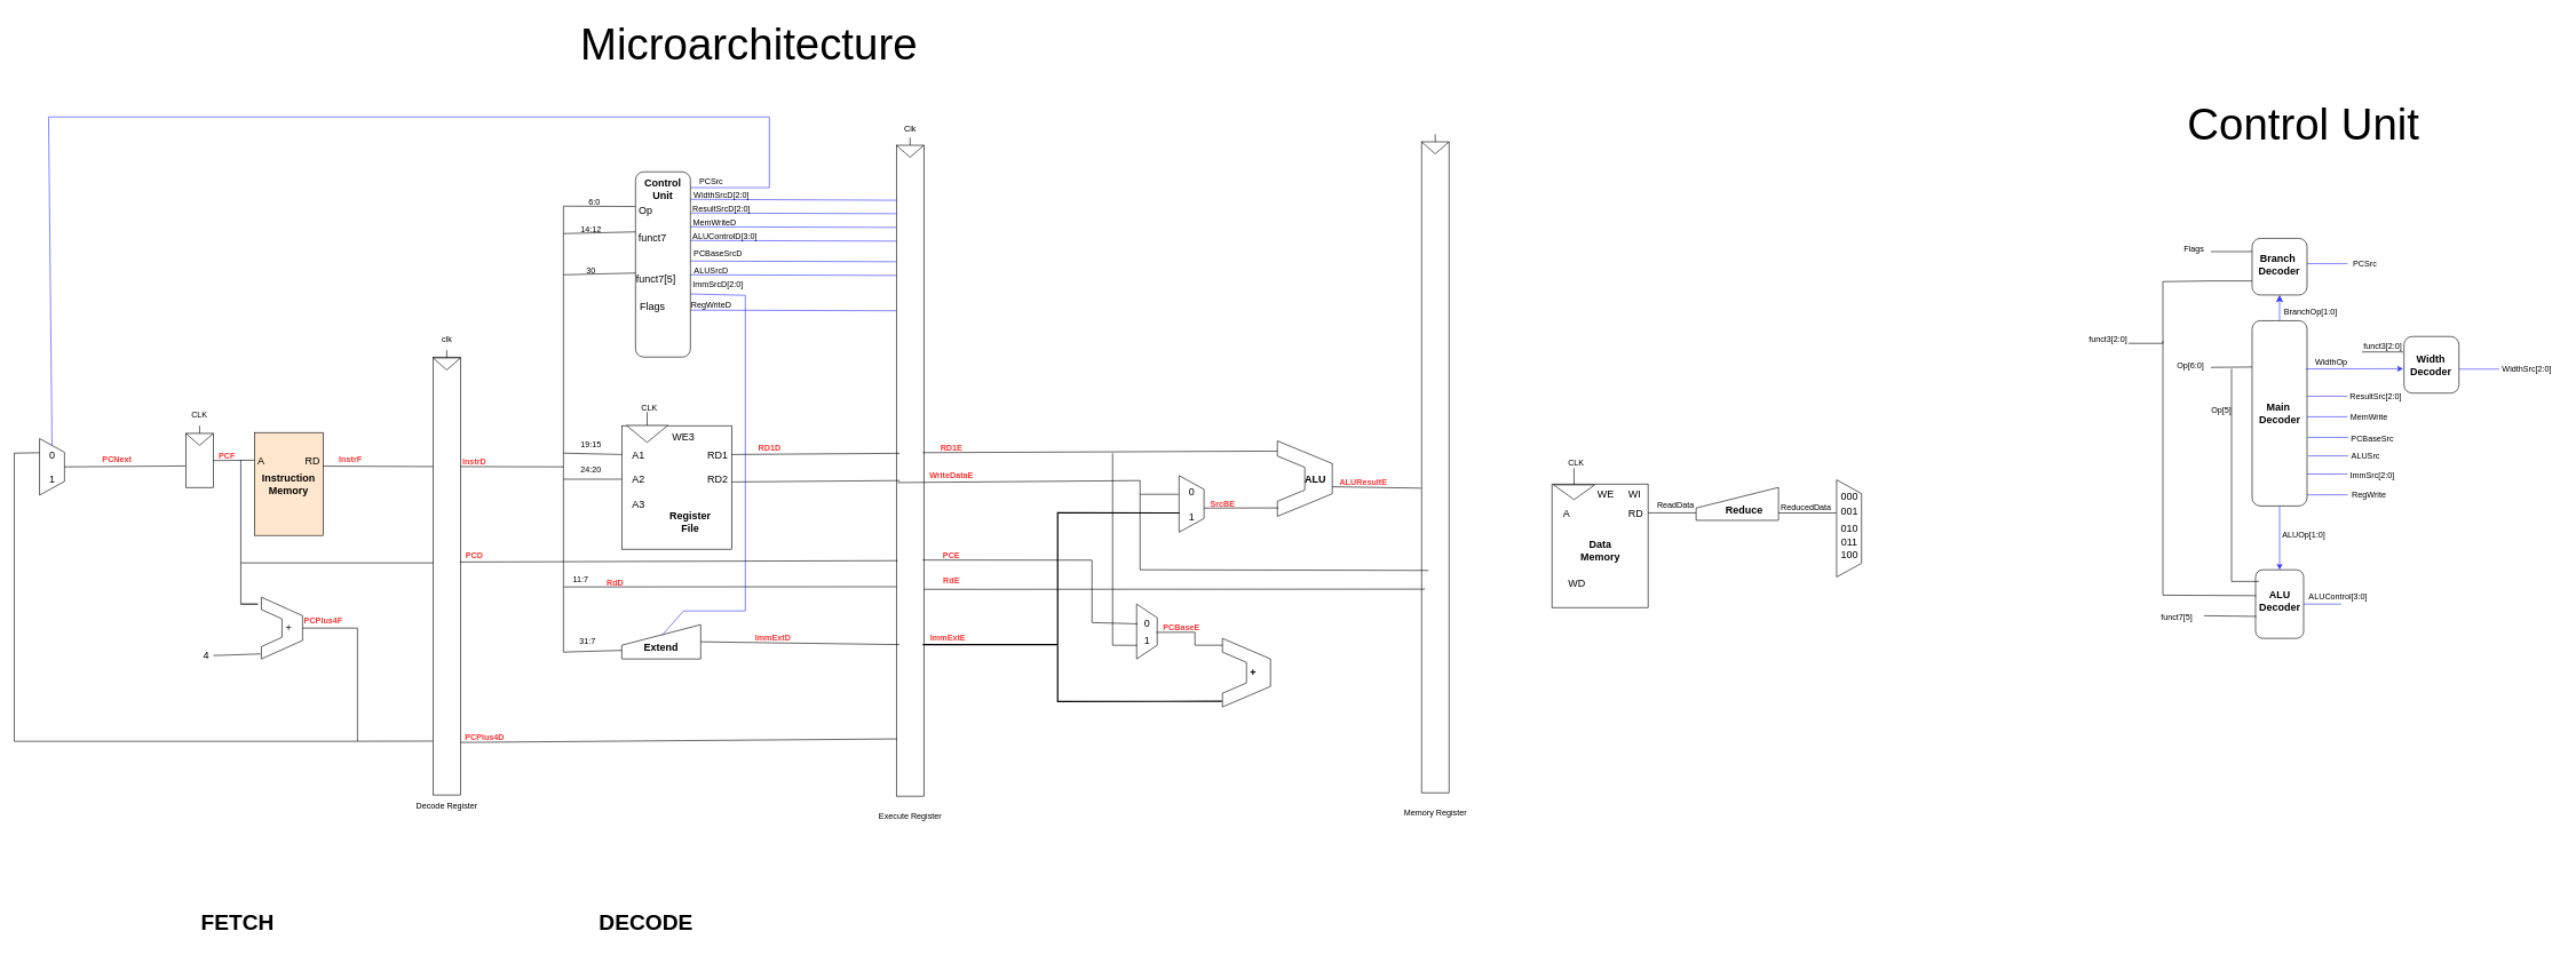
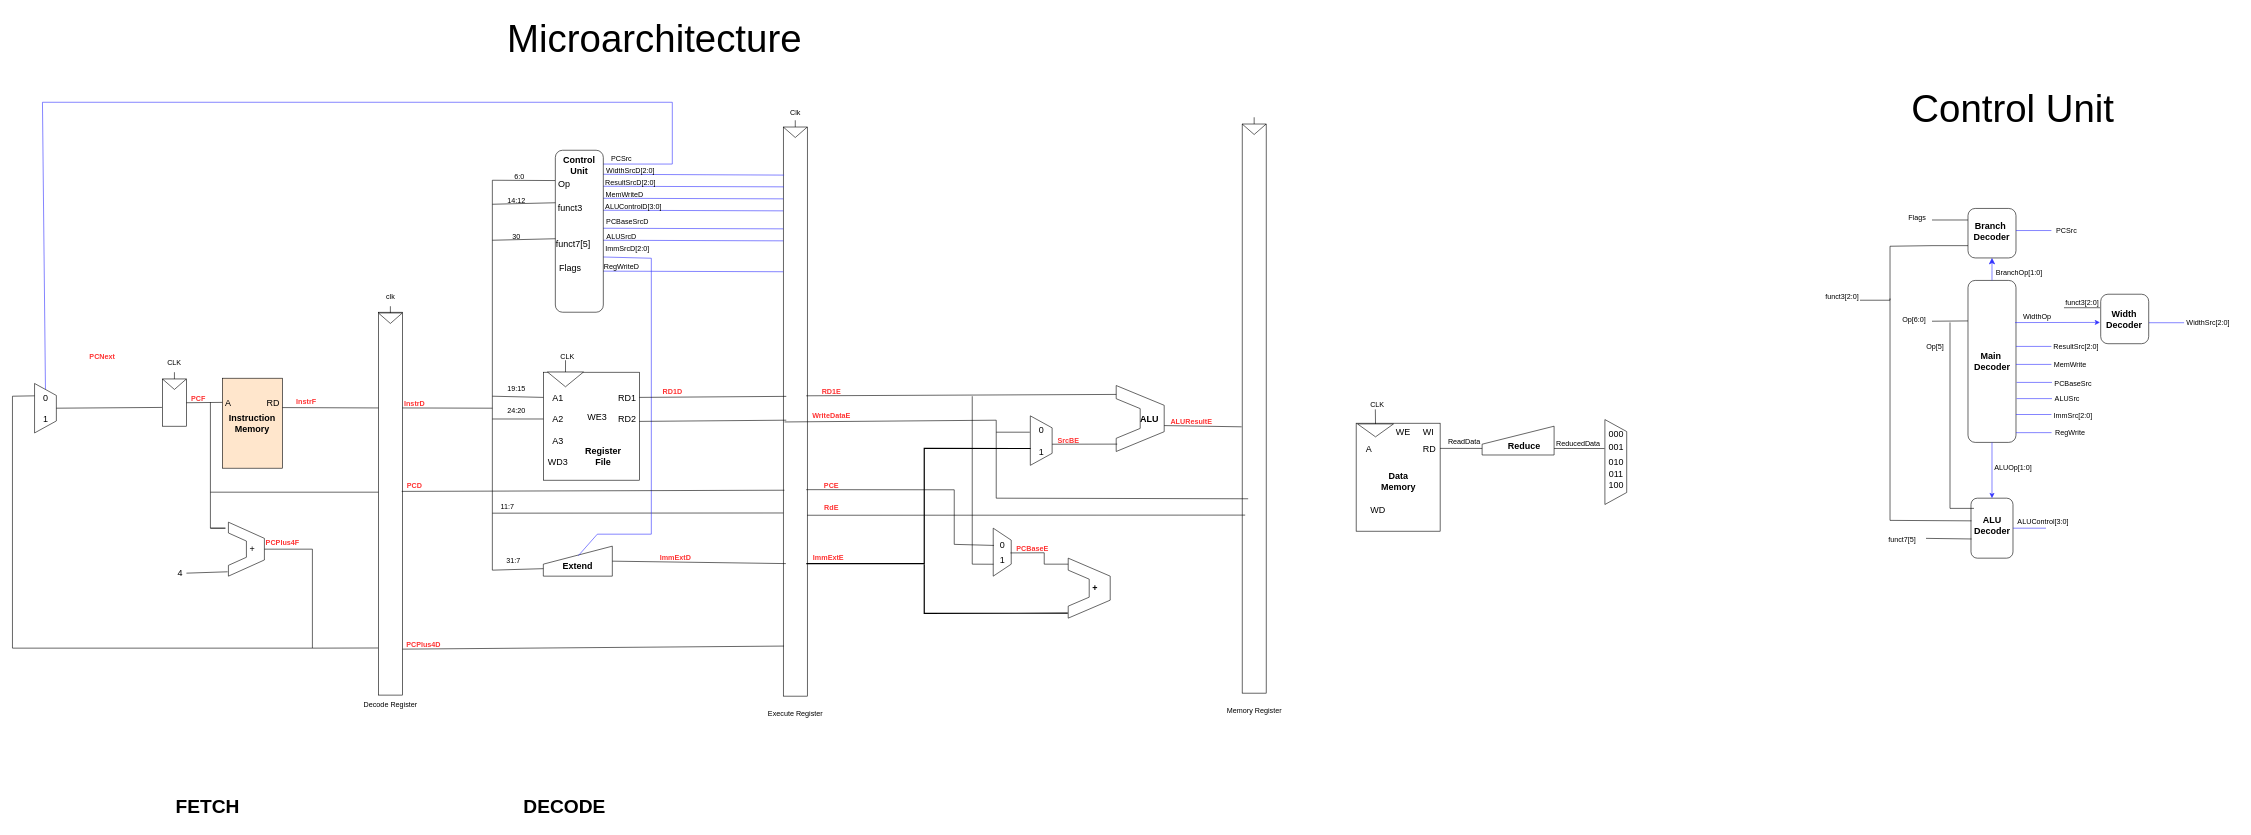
- <mxCell id="187" value="&lt;font style=&quot;font-size: 15px;&quot;&gt;funct7&lt;/font&gt;" style="text;html=1;align=center;verticalAlign=middle;whiteSpace=wrap;rounded=0;" parent="182" vertex="1"><mxGeometry x="80" y="80" width="50" height="30" as="geometry" /></mxCell>
+ <mxCell id="187" value="&lt;font style=&quot;font-size: 15px;&quot;&gt;funct3&lt;/font&gt;" style="text;html=1;align=center;verticalAlign=middle;whiteSpace=wrap;rounded=0;" parent="182" vertex="1"><mxGeometry x="80" y="80" width="50" height="30" as="geometry" /></mxCell>
- <mxCell id="85" value="Op[5]" style="text;html=1;align=center;verticalAlign=middle;resizable=0;points=[];autosize=1;strokeColor=none;fillColor=none;" parent="80" vertex="1"><mxGeometry x="50" y="115" width="50" height="30" as="geometry" /></mxCell>
+ <mxCell id="85" value="Op[5]" style="text;html=1;align=center;verticalAlign=middle;resizable=0;points=[];autosize=1;strokeColor=none;fillColor=none;" parent="80" vertex="1"><mxGeometry x="40" y="95" width="50" height="30" as="geometry" /></mxCell>
- <mxCell id="34" value="&lt;font style=&quot;font-size: 15px;&quot;&gt;WE3&lt;/font&gt;" style="text;html=1;align=center;verticalAlign=middle;whiteSpace=wrap;rounded=0;" parent="25" vertex="1"><mxGeometry x="70" width="40" height="30" as="geometry" /></mxCell>
+ <mxCell id="34" value="&lt;font style=&quot;font-size: 15px;&quot;&gt;WE3&lt;/font&gt;" style="text;html=1;align=center;verticalAlign=middle;whiteSpace=wrap;rounded=0;" parent="25" vertex="1"><mxGeometry x="70" y="60" width="40" height="30" as="geometry" /></mxCell>
- <mxCell id="23" value="&lt;b&gt;&lt;font color=&quot;#ff3333&quot;&gt;PCNext&lt;/font&gt;&lt;/b&gt;" style="text;html=1;align=center;verticalAlign=middle;whiteSpace=wrap;rounded=0;" parent="1" vertex="1"><mxGeometry x="140" y="655" width="60" height="30" as="geometry" /></mxCell>
+ <mxCell id="23" value="&lt;b&gt;&lt;font color=&quot;#ff3333&quot;&gt;PCNext&lt;/font&gt;&lt;/b&gt;" style="text;html=1;align=center;verticalAlign=middle;whiteSpace=wrap;rounded=0;" parent="1" vertex="1"><mxGeometry x="140" y="580" width="60" height="30" as="geometry" /></mxCell>
+ <mxCell id="31" value="&lt;font style=&quot;font-size: 15px;&quot;&gt;WD3&lt;/font&gt;" style="text;html=1;align=center;verticalAlign=middle;whiteSpace=wrap;rounded=0;" parent="25" vertex="1"><mxGeometry y="132" width="49.231" height="36" as="geometry" /></mxCell>
- <mxCell id="154" value="&lt;b&gt;&lt;font color=&quot;#ff3333&quot;&gt;RdD&lt;/font&gt;&lt;/b&gt;" style="text;html=1;align=center;verticalAlign=middle;resizable=0;points=[];autosize=1;strokeColor=none;fillColor=none;" parent="1" vertex="1"><mxGeometry x="870" y="835" width="50" height="30" as="geometry" /></mxCell>
